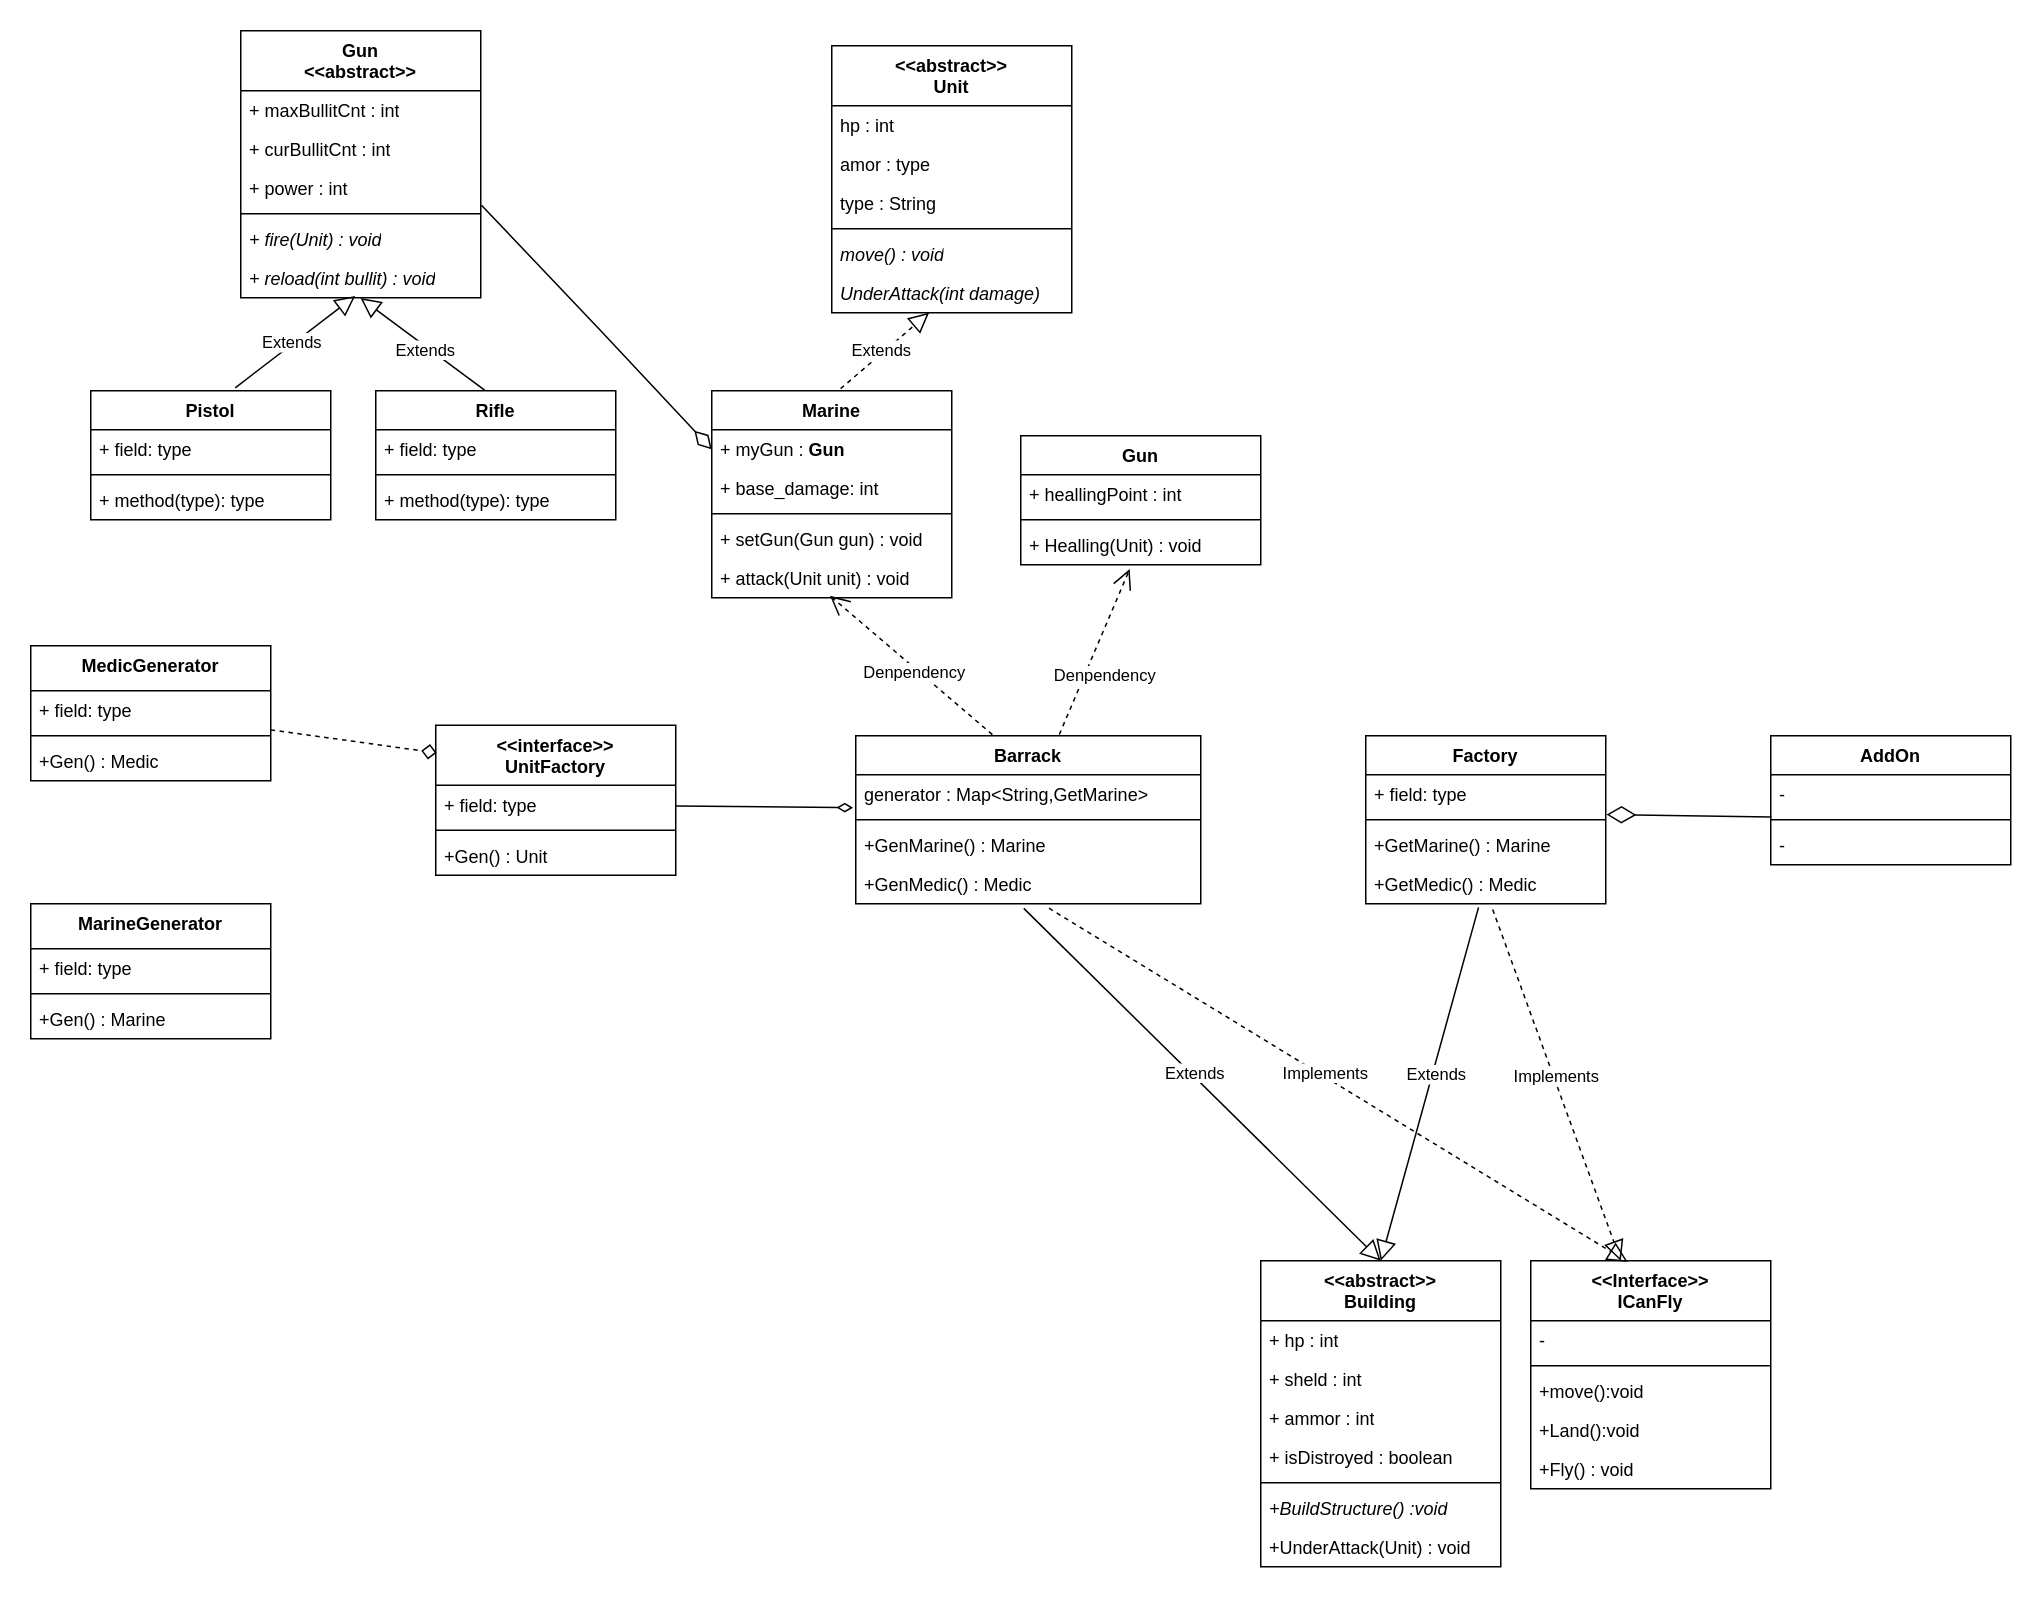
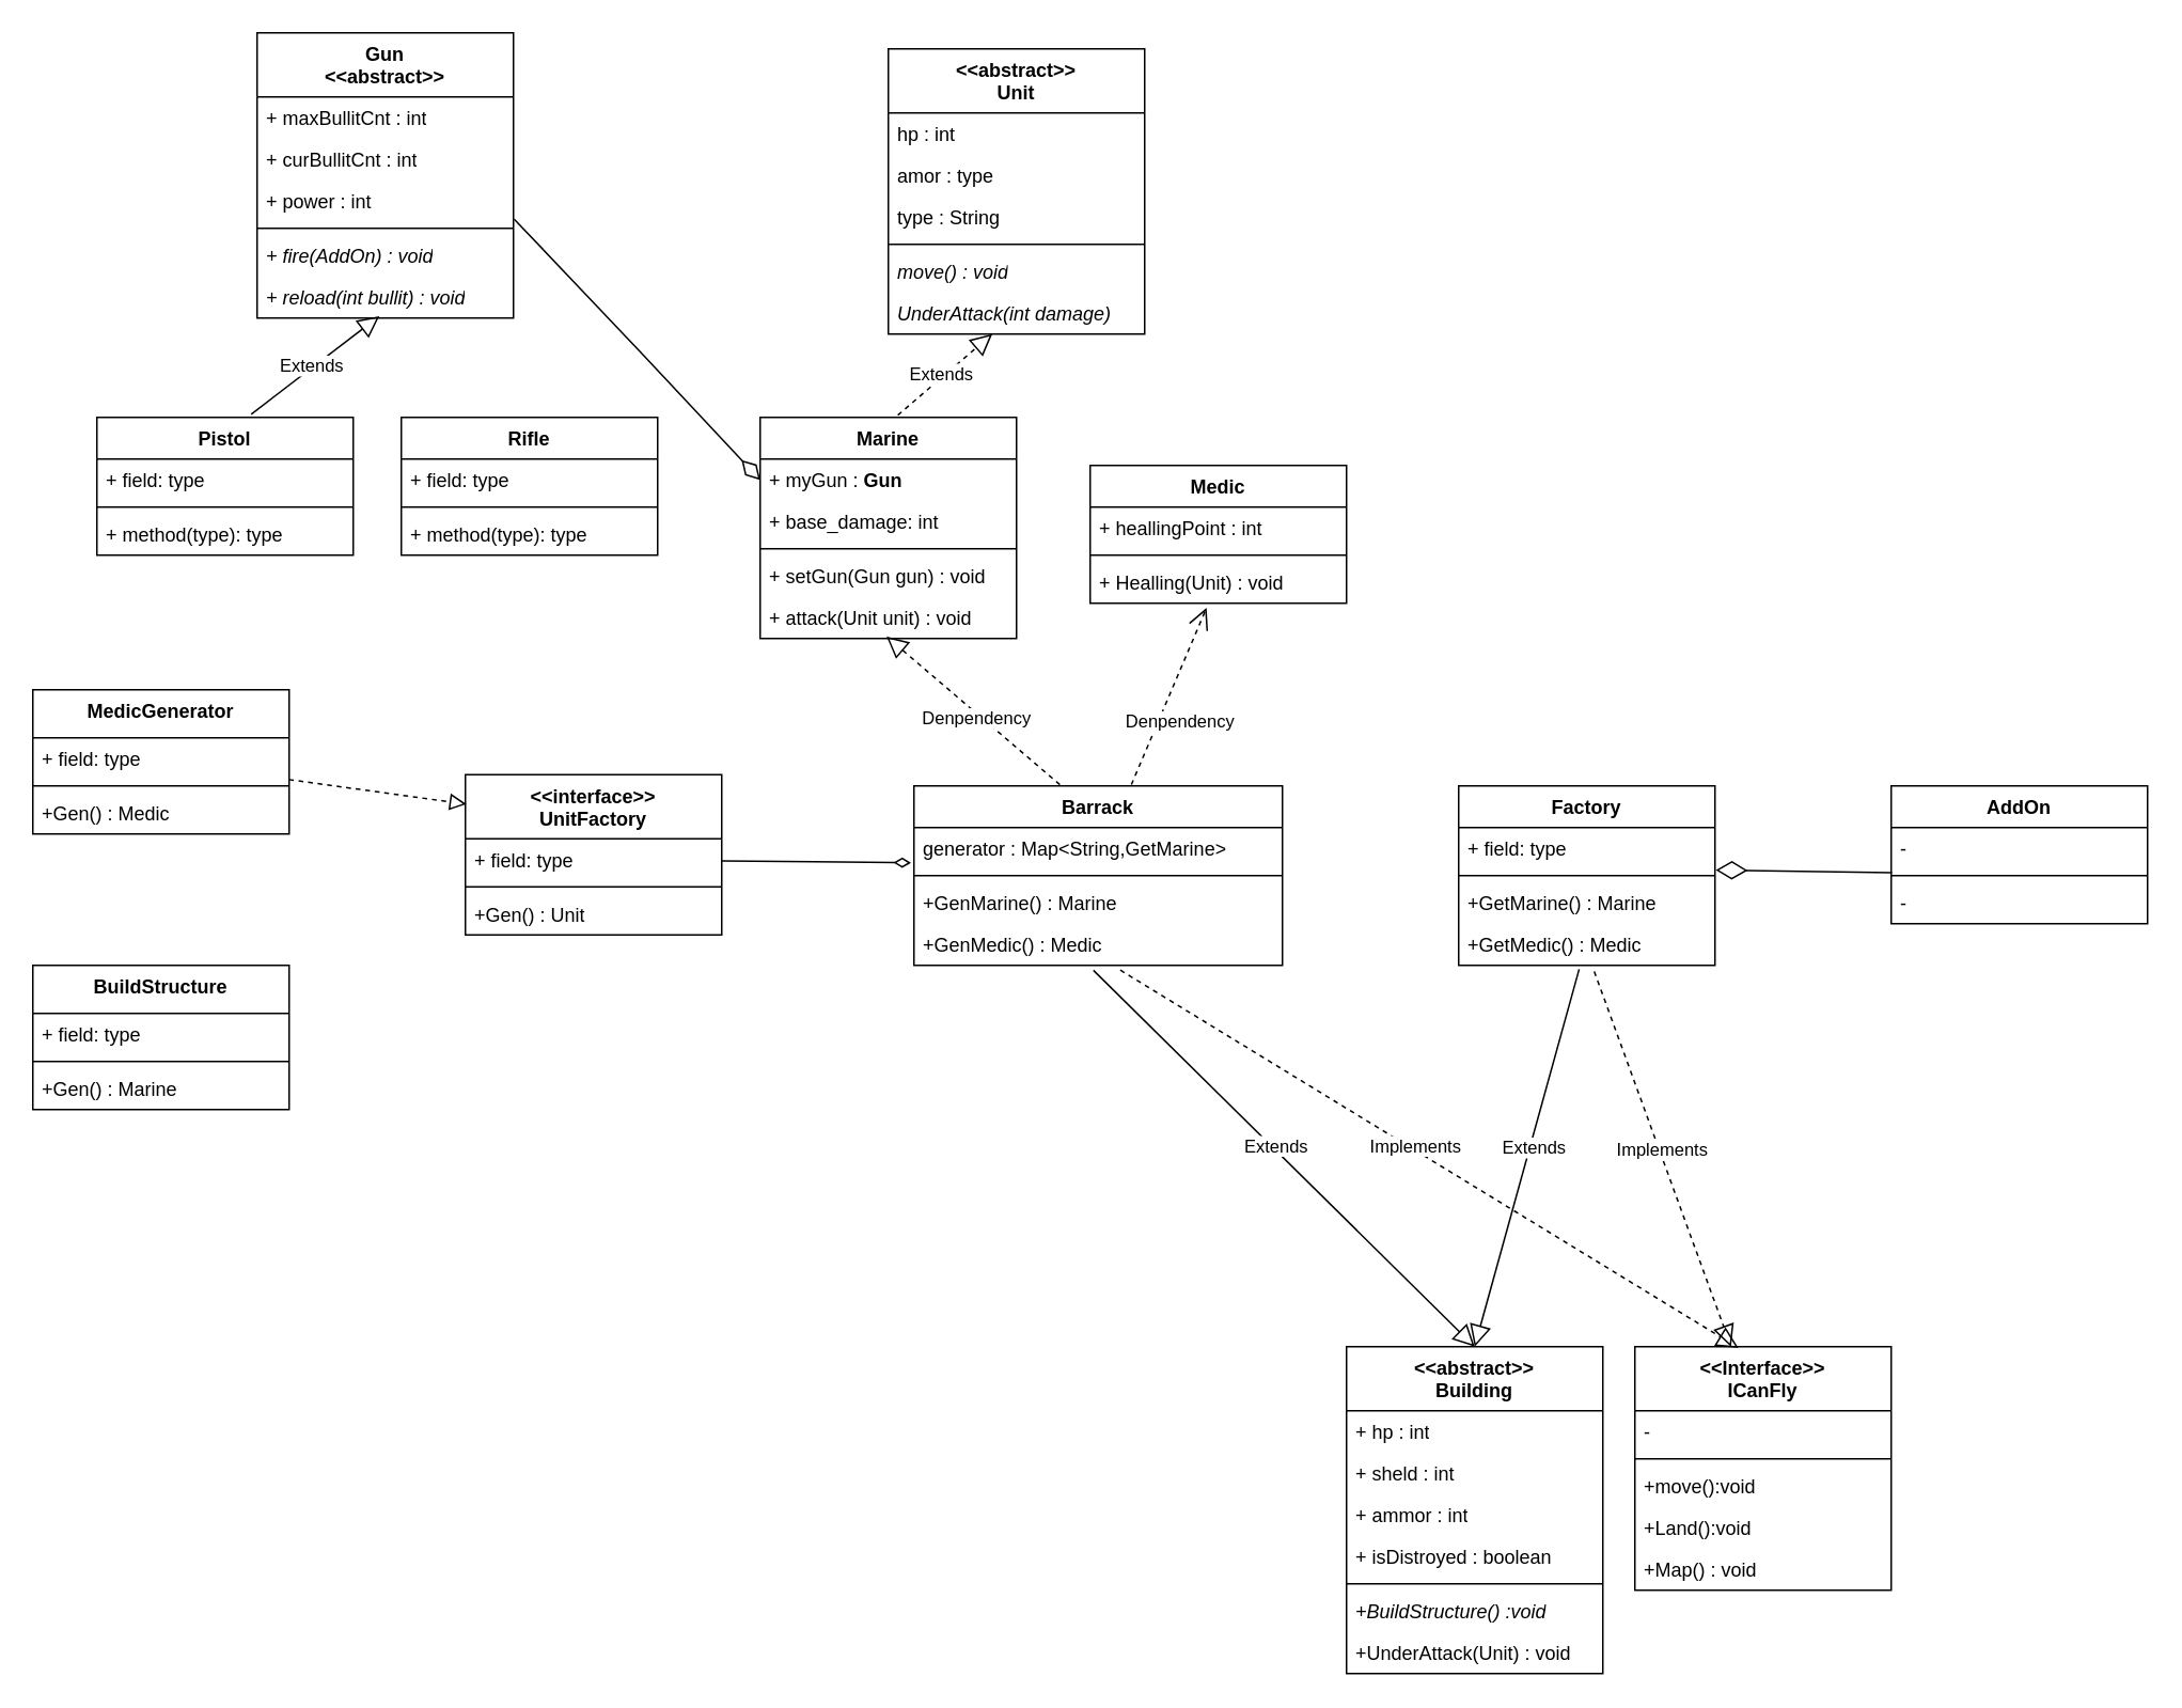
- <mxCell id="35" value="&lt;i&gt;+ fire(Unit) : void&lt;/i&gt;" style="text;strokeColor=none;fillColor=none;align=left;verticalAlign=top;spacingLeft=4;spacingRight=4;overflow=hidden;rotatable=0;points=[[0,0.5],[1,0.5]];portConstraint=eastwest;whiteSpace=wrap;html=1;" parent="30" vertex="1"><mxGeometry y="126" width="160" height="26" as="geometry" /></mxCell>
+ <mxCell id="35" value="&lt;i&gt;+ fire(AddOn) : void&lt;/i&gt;" style="text;strokeColor=none;fillColor=none;align=left;verticalAlign=top;spacingLeft=4;spacingRight=4;overflow=hidden;rotatable=0;points=[[0,0.5],[1,0.5]];portConstraint=eastwest;whiteSpace=wrap;html=1;" parent="30" vertex="1"><mxGeometry y="126" width="160" height="26" as="geometry" /></mxCell>
- <mxCell id="37" value="" style="endArrow=block;html=1;rounded=0;exitX=0.455;exitY=-0.003;exitDx=0;exitDy=0;exitPerimeter=0;endFill=0;endSize=11;entryX=0.499;entryY=1.008;entryDx=0;entryDy=0;entryPerimeter=0;" parent="1" source="21" target="36" edge="1"><mxGeometry width="50" height="50" relative="1" as="geometry"><mxPoint x="566" y="299" as="sourcePoint" /><mxPoint x="230" y="200" as="targetPoint" /></mxGeometry></mxCell>
- <mxCell id="38" value="Extends" style="edgeLabel;html=1;align=center;verticalAlign=middle;resizable=0;points=[];" parent="37" vertex="1" connectable="0"><mxGeometry x="-0.055" y="2" relative="1" as="geometry"><mxPoint as="offset" /></mxGeometry></mxCell>
- <mxCell id="15" value="Gun" style="swimlane;fontStyle=1;align=center;verticalAlign=top;childLayout=stackLayout;horizontal=1;startSize=26;horizontalStack=0;resizeParent=1;resizeParentMax=0;resizeLast=0;collapsible=1;marginBottom=0;whiteSpace=wrap;html=1;" parent="1" vertex="1"><mxGeometry x="680" y="290" width="160" height="86" as="geometry" /></mxCell>
+ <mxCell id="15" value="Medic" style="swimlane;fontStyle=1;align=center;verticalAlign=top;childLayout=stackLayout;horizontal=1;startSize=26;horizontalStack=0;resizeParent=1;resizeParentMax=0;resizeLast=0;collapsible=1;marginBottom=0;whiteSpace=wrap;html=1;" parent="1" vertex="1"><mxGeometry x="680" y="290" width="160" height="86" as="geometry" /></mxCell>
- <mxCell id="46" value="" style="endArrow=open;html=1;rounded=0;exitX=0.396;exitY=-0.007;exitDx=0;exitDy=0;exitPerimeter=0;endFill=0;endSize=11;dashed=1;entryX=0.493;entryY=0.951;entryDx=0;entryDy=0;entryPerimeter=0;" parent="1" source="41" target="14" edge="1"><mxGeometry width="50" height="50" relative="1" as="geometry"><mxPoint x="627" y="472" as="sourcePoint" /><mxPoint x="554" y="402" as="targetPoint" /></mxGeometry></mxCell>
+ <mxCell id="46" value="" style="endArrow=block;html=1;rounded=0;exitX=0.396;exitY=-0.007;exitDx=0;exitDy=0;exitPerimeter=0;endFill=0;endSize=11;dashed=1;entryX=0.493;entryY=0.951;entryDx=0;entryDy=0;entryPerimeter=0;" parent="1" source="41" target="14" edge="1"><mxGeometry width="50" height="50" relative="1" as="geometry"><mxPoint x="627" y="472" as="sourcePoint" /><mxPoint x="554" y="402" as="targetPoint" /></mxGeometry></mxCell>
- <mxCell id="95" style="edgeStyle=none;curved=1;rounded=0;orthogonalLoop=1;jettySize=auto;html=1;entryX=0.004;entryY=0.184;entryDx=0;entryDy=0;entryPerimeter=0;fontSize=12;startSize=8;endSize=8;endArrow=diamond;endFill=0;dashed=1;" edge="1" parent="1" source="54" target="50"><mxGeometry relative="1" as="geometry" /></mxCell>
+ <mxCell id="95" style="edgeStyle=none;curved=1;rounded=0;orthogonalLoop=1;jettySize=auto;html=1;entryX=0.004;entryY=0.184;entryDx=0;entryDy=0;entryPerimeter=0;fontSize=12;startSize=8;endSize=8;endArrow=block;endFill=0;dashed=1;" edge="1" parent="1" source="54" target="50"><mxGeometry relative="1" as="geometry" /></mxCell>
- <mxCell id="90" value="MarineGenerator" style="swimlane;fontStyle=1;align=center;verticalAlign=top;childLayout=stackLayout;horizontal=1;startSize=30;horizontalStack=0;resizeParent=1;resizeParentMax=0;resizeLast=0;collapsible=1;marginBottom=0;whiteSpace=wrap;html=1;" vertex="1" parent="1"><mxGeometry x="20" y="602" width="160" height="90" as="geometry" /></mxCell>
+ <mxCell id="90" value="BuildStructure" style="swimlane;fontStyle=1;align=center;verticalAlign=top;childLayout=stackLayout;horizontal=1;startSize=30;horizontalStack=0;resizeParent=1;resizeParentMax=0;resizeLast=0;collapsible=1;marginBottom=0;whiteSpace=wrap;html=1;" vertex="1" parent="1"><mxGeometry x="20" y="602" width="160" height="90" as="geometry" /></mxCell>
- <mxCell id="80" value="+Fly() : void" style="text;strokeColor=none;fillColor=none;align=left;verticalAlign=top;spacingLeft=4;spacingRight=4;overflow=hidden;rotatable=0;points=[[0,0.5],[1,0.5]];portConstraint=eastwest;whiteSpace=wrap;html=1;" parent="75" vertex="1"><mxGeometry y="126" width="160" height="26" as="geometry" /></mxCell>
+ <mxCell id="80" value="+Map() : void" style="text;strokeColor=none;fillColor=none;align=left;verticalAlign=top;spacingLeft=4;spacingRight=4;overflow=hidden;rotatable=0;points=[[0,0.5],[1,0.5]];portConstraint=eastwest;whiteSpace=wrap;html=1;" parent="75" vertex="1"><mxGeometry y="126" width="160" height="26" as="geometry" /></mxCell>
